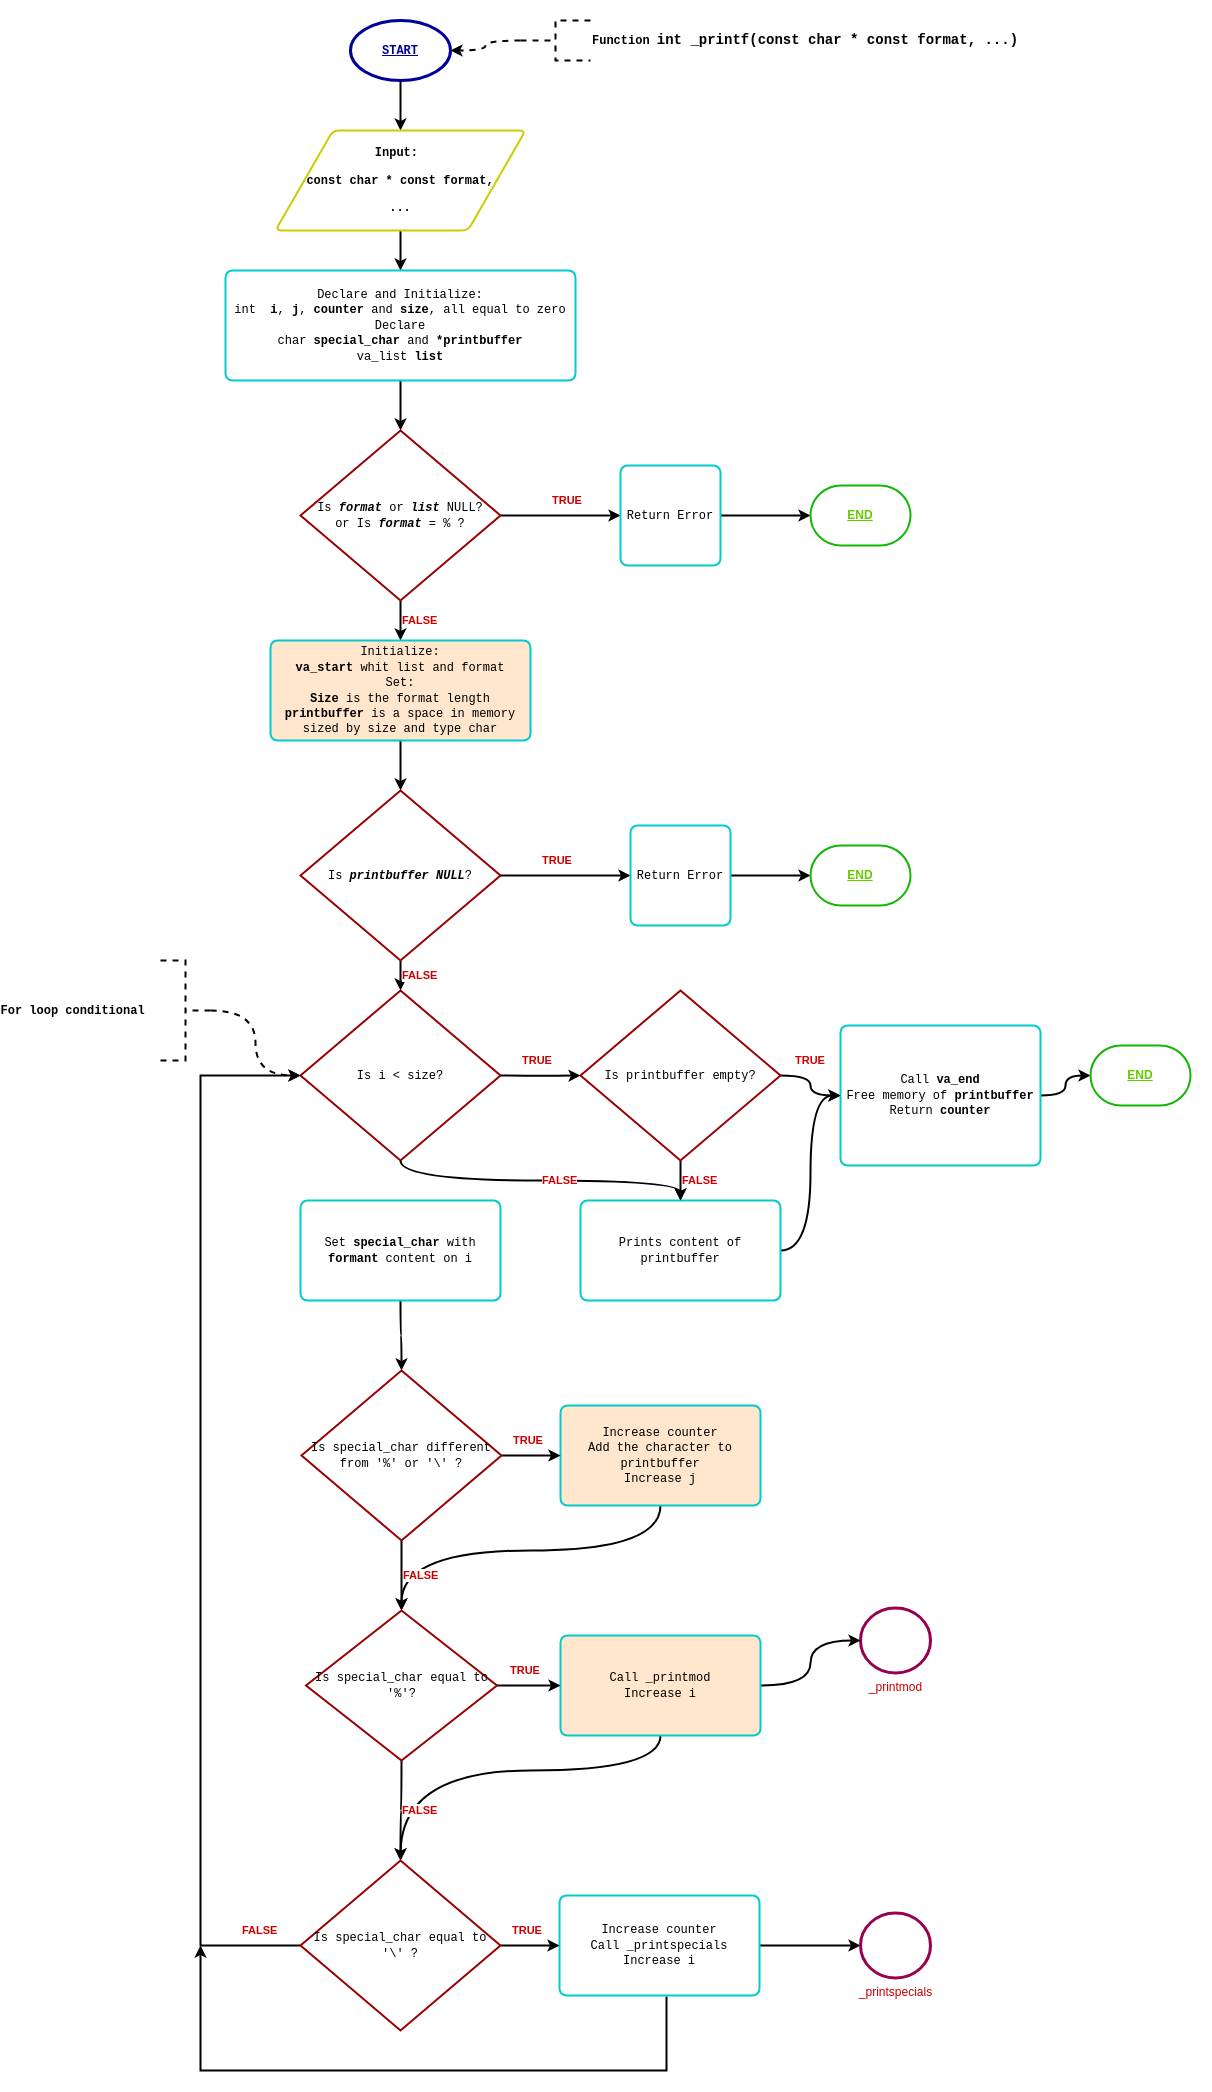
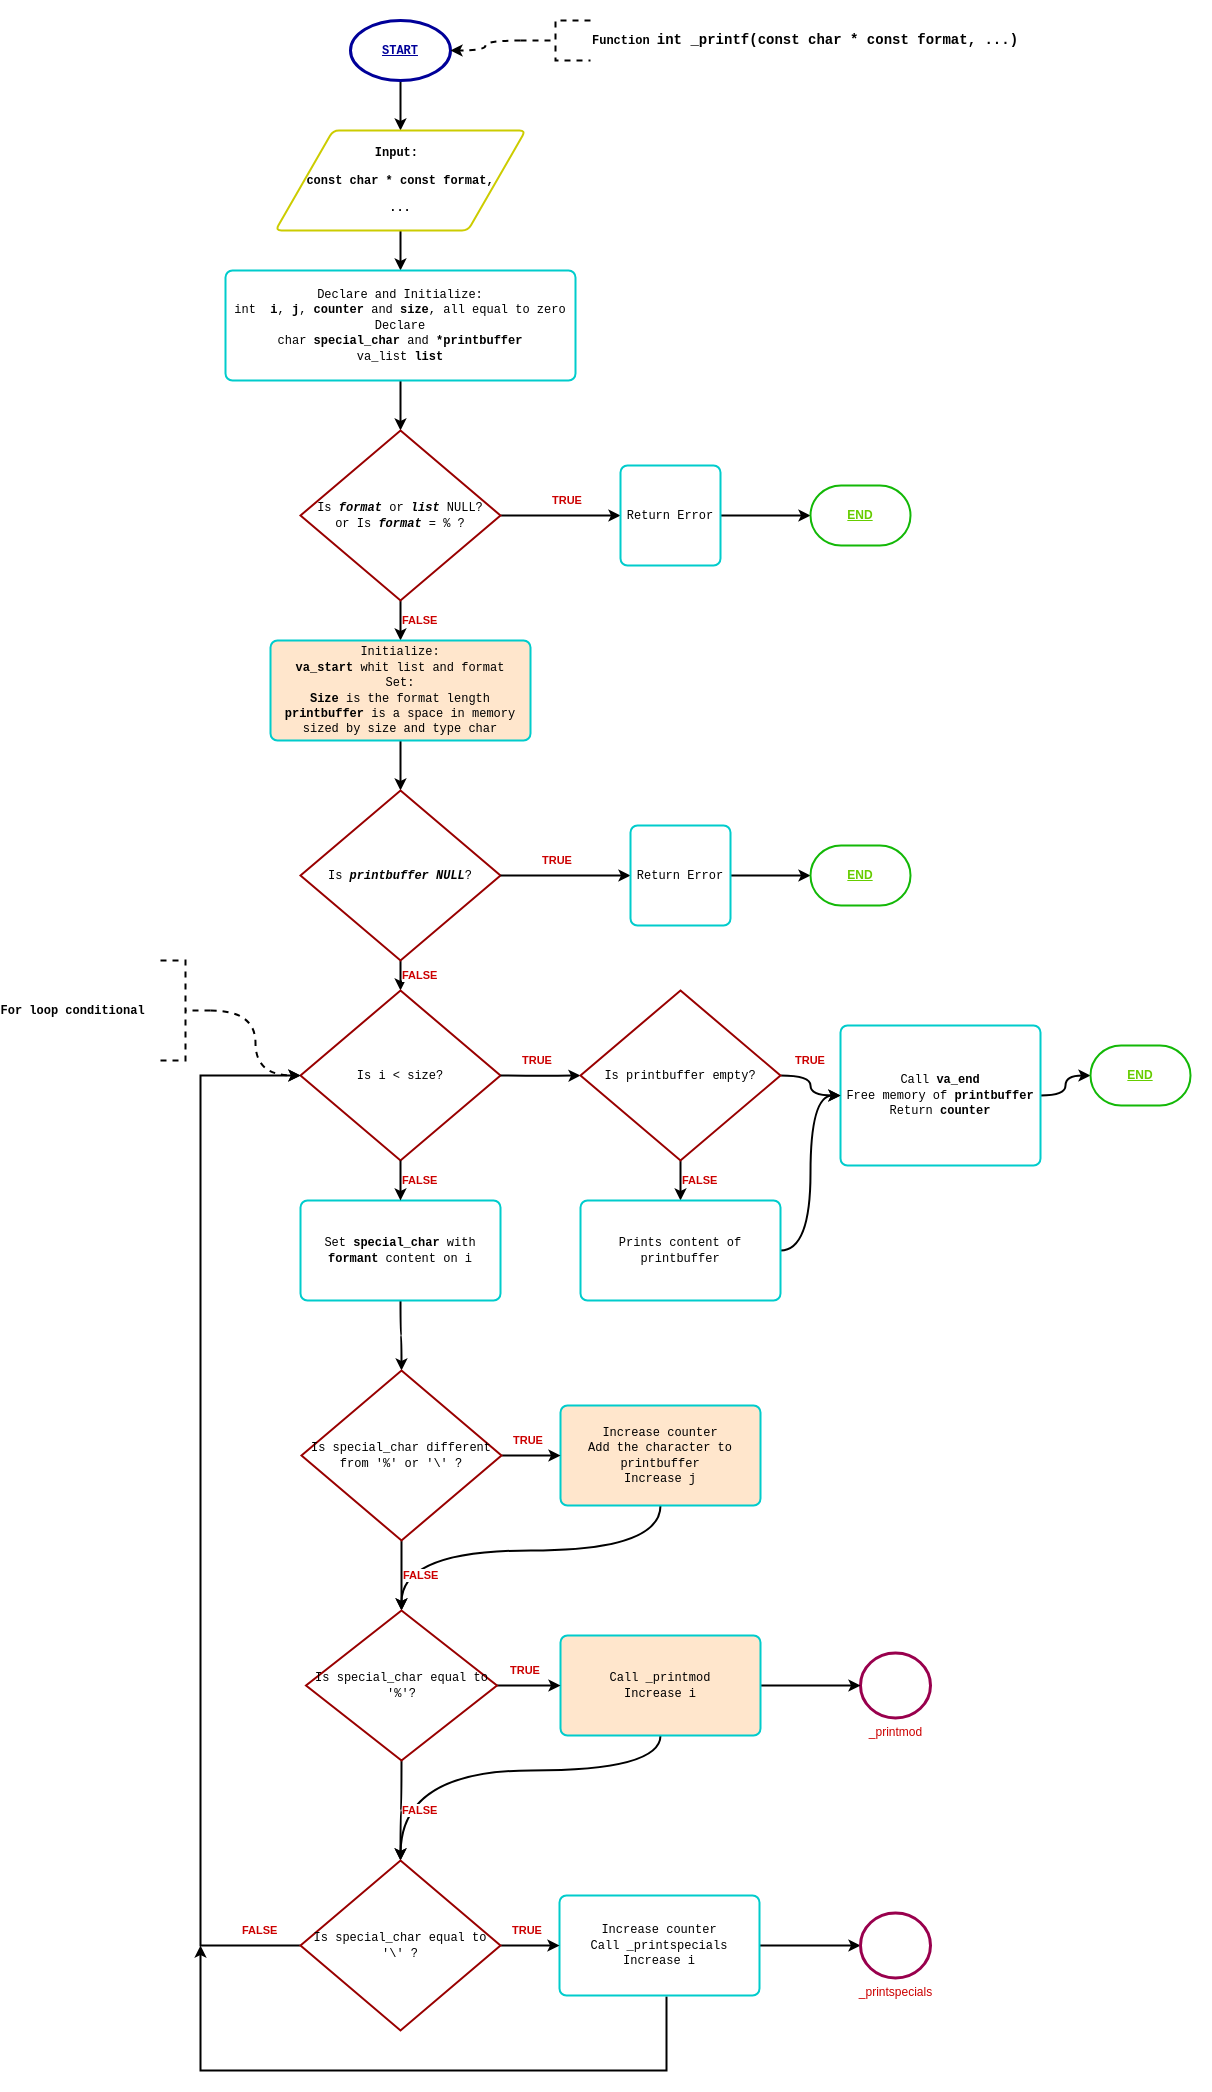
- <mxCell id="38" value="&lt;b&gt;FALSE&lt;/b&gt;" style="edgeStyle=orthogonalEdgeStyle;curved=1;rounded=0;orthogonalLoop=1;jettySize=auto;html=1;fontColor=#CC0000;strokeWidth=2;align=left;exitX=0.5;exitY=1;exitDx=0;exitDy=0;exitPerimeter=0;" edge="1" parent="1" source="24" target="35"><mxGeometry relative="1" as="geometry"><mxPoint x="550" y="1170" as="sourcePoint" /><mxPoint x="550" y="1210" as="targetPoint" /></mxGeometry></mxCell>
+ <mxCell id="38" value="&lt;b&gt;FALSE&lt;/b&gt;" style="edgeStyle=orthogonalEdgeStyle;curved=1;rounded=0;orthogonalLoop=1;jettySize=auto;html=1;fontColor=#CC0000;strokeWidth=2;align=left;exitX=0.5;exitY=1;exitDx=0;exitDy=0;exitPerimeter=0;entryX=0.5;entryY=0;entryDx=0;entryDy=0;" edge="1" parent="1" source="24" target="37"><mxGeometry relative="1" as="geometry"><mxPoint x="550" y="1170" as="sourcePoint" /><mxPoint x="550" y="1210" as="targetPoint" /></mxGeometry></mxCell>
- <mxCell id="39" value="_printmod" style="verticalLabelPosition=bottom;verticalAlign=top;html=1;shape=mxgraph.flowchart.on-page_reference;fontColor=#CC0000;strokeWidth=3;strokeColor=#99004D;" vertex="1" parent="1"><mxGeometry x="720" y="1607.5" width="70" height="65" as="geometry" /></mxCell>
+ <mxCell id="39" value="_printmod" style="verticalLabelPosition=bottom;verticalAlign=top;html=1;shape=mxgraph.flowchart.on-page_reference;fontColor=#CC0000;strokeWidth=3;strokeColor=#99004D;" vertex="1" parent="1"><mxGeometry x="720" y="1652.5" width="70" height="65" as="geometry" /></mxCell>
